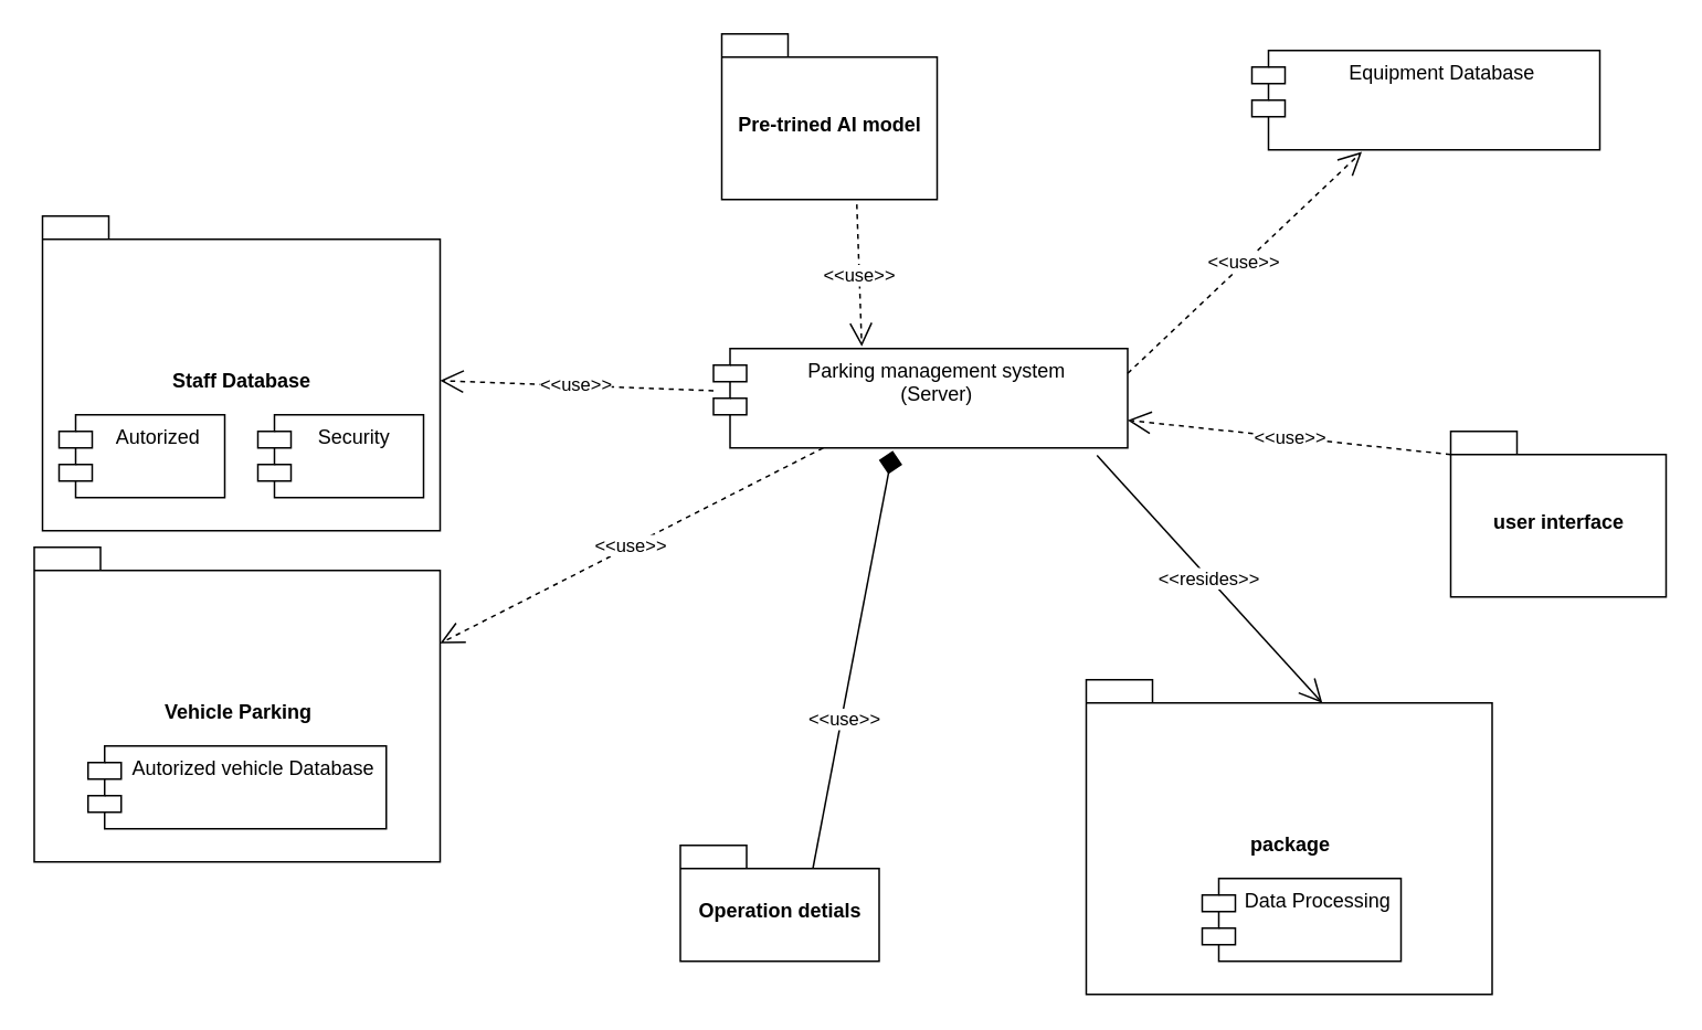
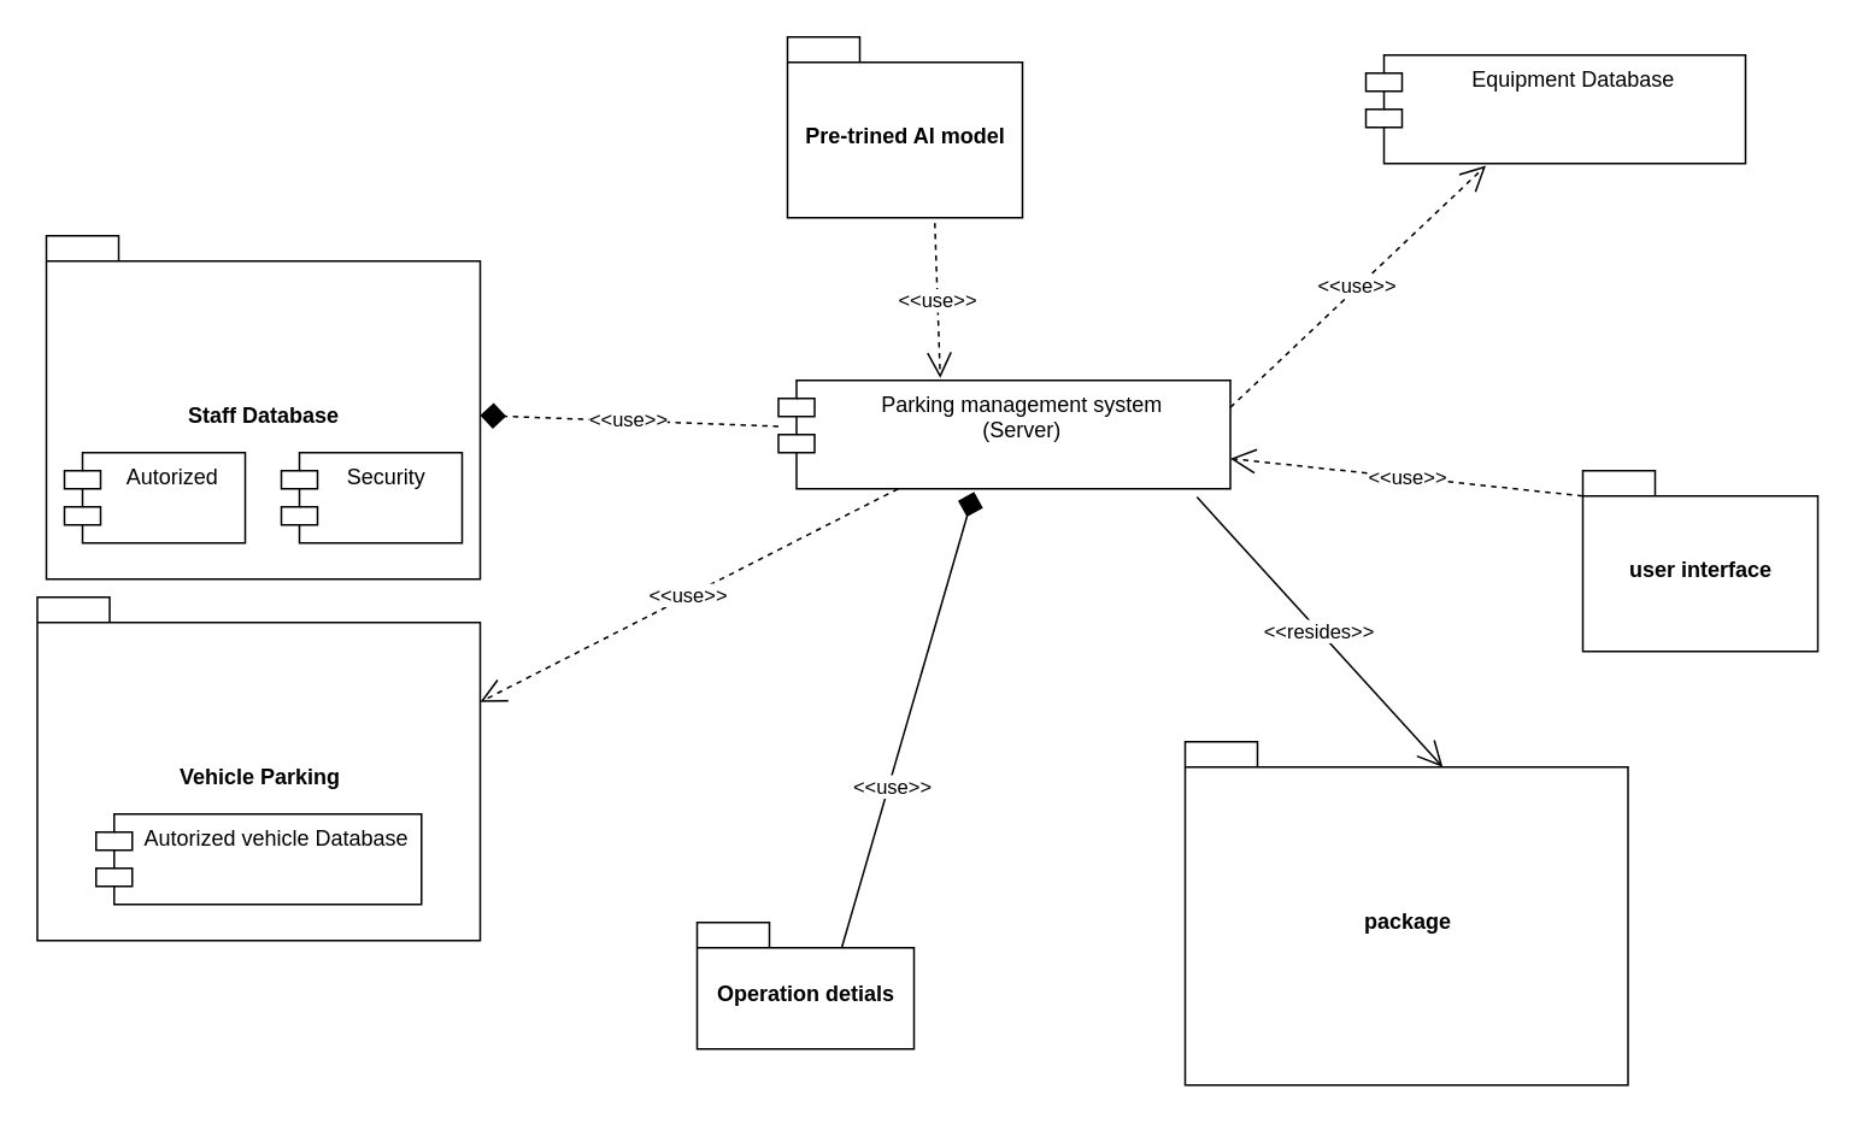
- <mxCell id="14" value="&amp;lt;&amp;lt;use&amp;gt;&amp;gt;" style="endArrow=open;endSize=12;dashed=1;html=1;rounded=0;" edge="1" parent="1" source="3" target="2"><mxGeometry width="160" relative="1" as="geometry"><mxPoint x="365" y="150" as="sourcePoint" /><mxPoint x="525" y="150" as="targetPoint" /></mxGeometry></mxCell>
+ <mxCell id="14" value="&amp;lt;&amp;lt;use&amp;gt;&amp;gt;" style="endArrow=diamond;endSize=12;dashed=1;html=1;rounded=0;" edge="1" parent="1" source="3" target="2"><mxGeometry width="160" relative="1" as="geometry"><mxPoint x="365" y="150" as="sourcePoint" /><mxPoint x="525" y="150" as="targetPoint" /></mxGeometry></mxCell>
- <mxCell id="10" value="Operation detials" style="shape=folder;fontStyle=1;spacingTop=10;tabWidth=40;tabHeight=14;tabPosition=left;html=1;" vertex="1" parent="1"><mxGeometry x="410" y="510" width="120" height="70" as="geometry" /></mxCell>
+ <mxCell id="10" value="Operation detials" style="shape=folder;fontStyle=1;spacingTop=10;tabWidth=40;tabHeight=14;tabPosition=left;html=1;" vertex="1" parent="1"><mxGeometry x="385" y="510" width="120" height="70" as="geometry" /></mxCell>
- <mxCell id="9" value="Data Processing" style="shape=module;align=left;spacingLeft=20;align=center;verticalAlign=top;" vertex="1" parent="1"><mxGeometry x="725" y="530" width="120" height="50" as="geometry" /></mxCell>
